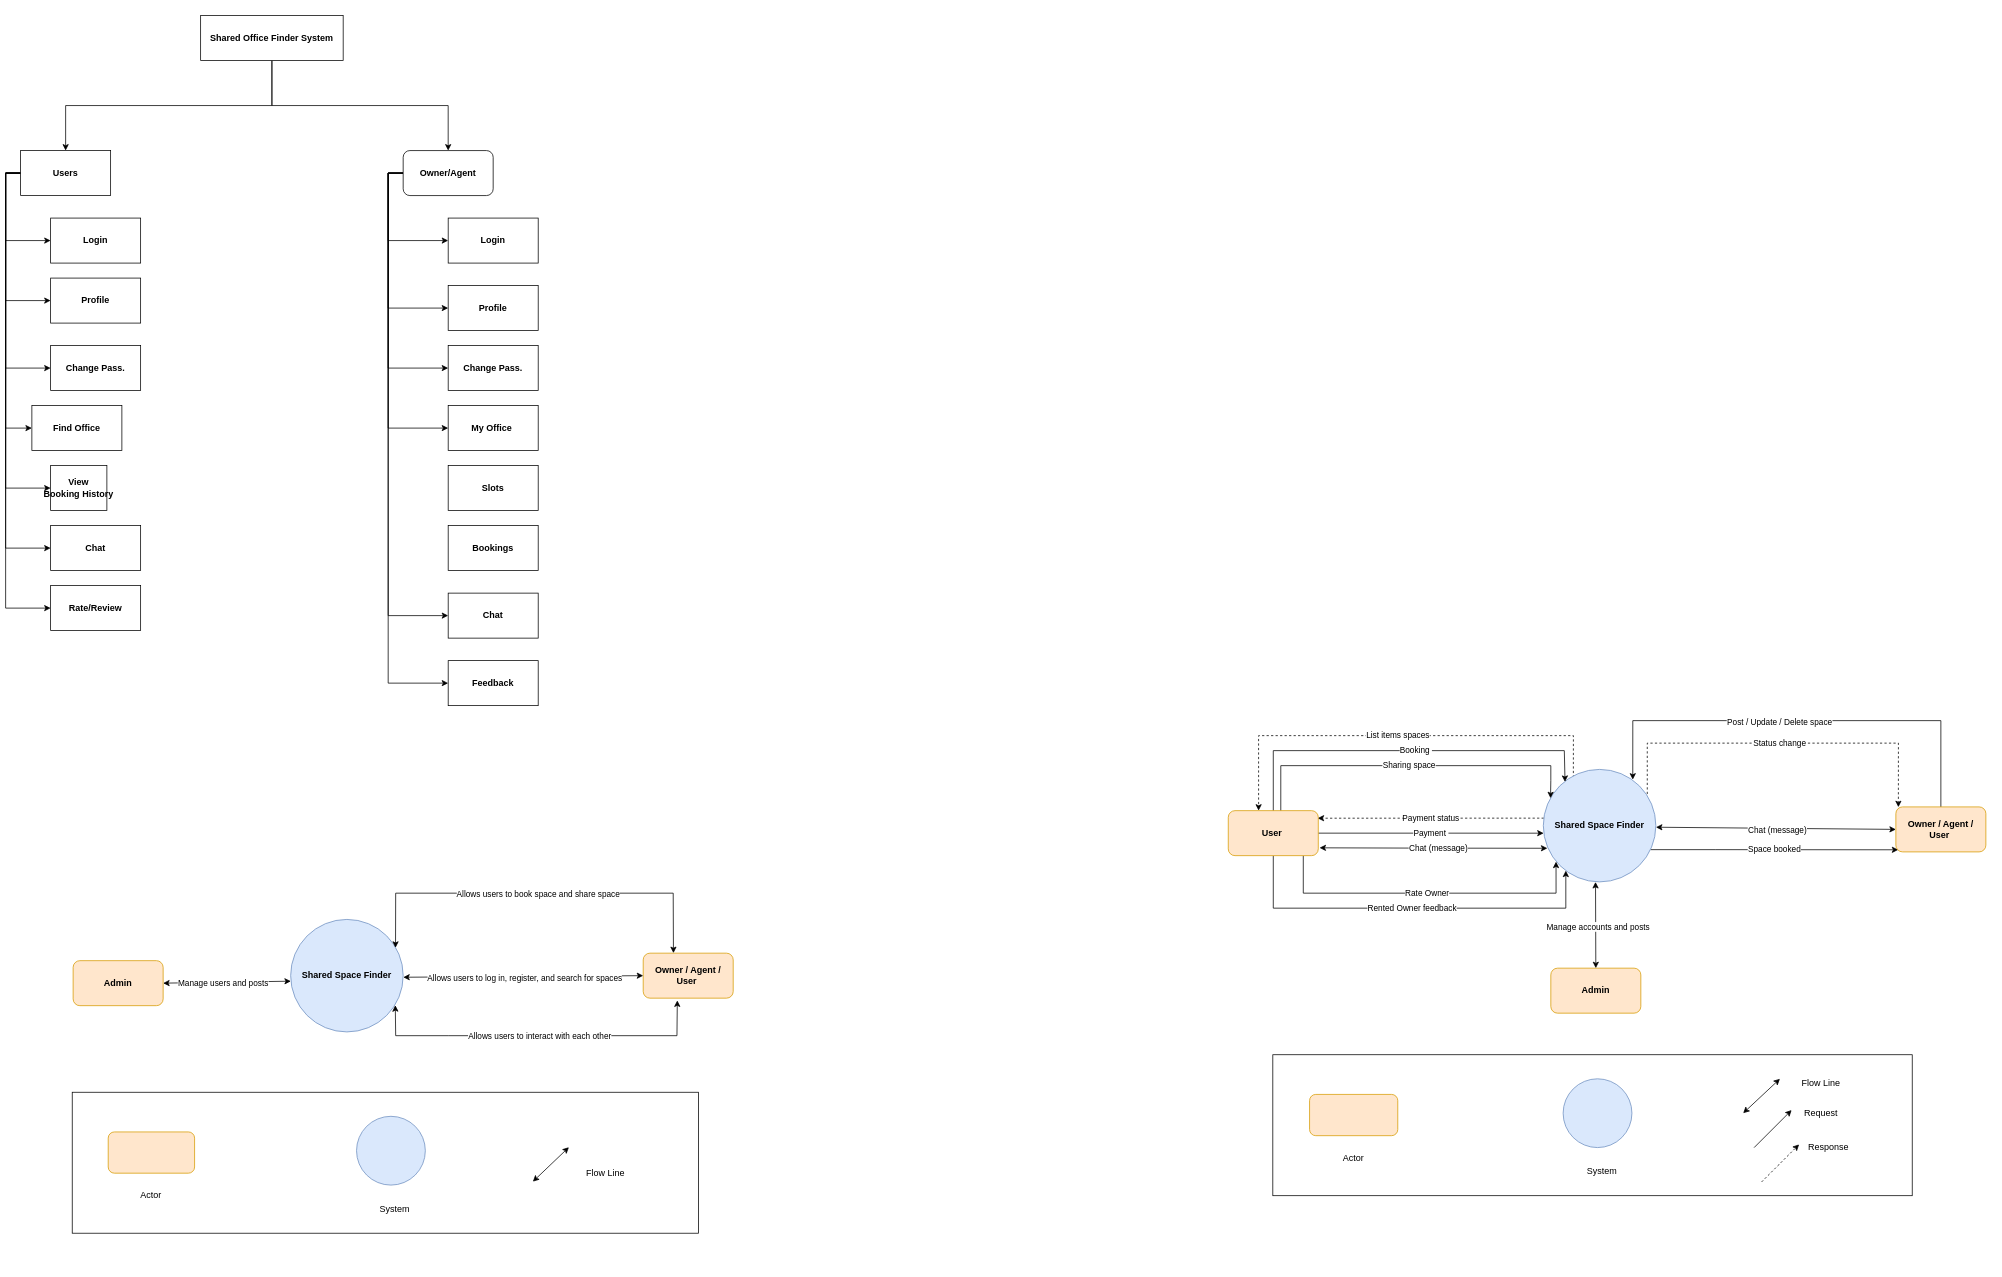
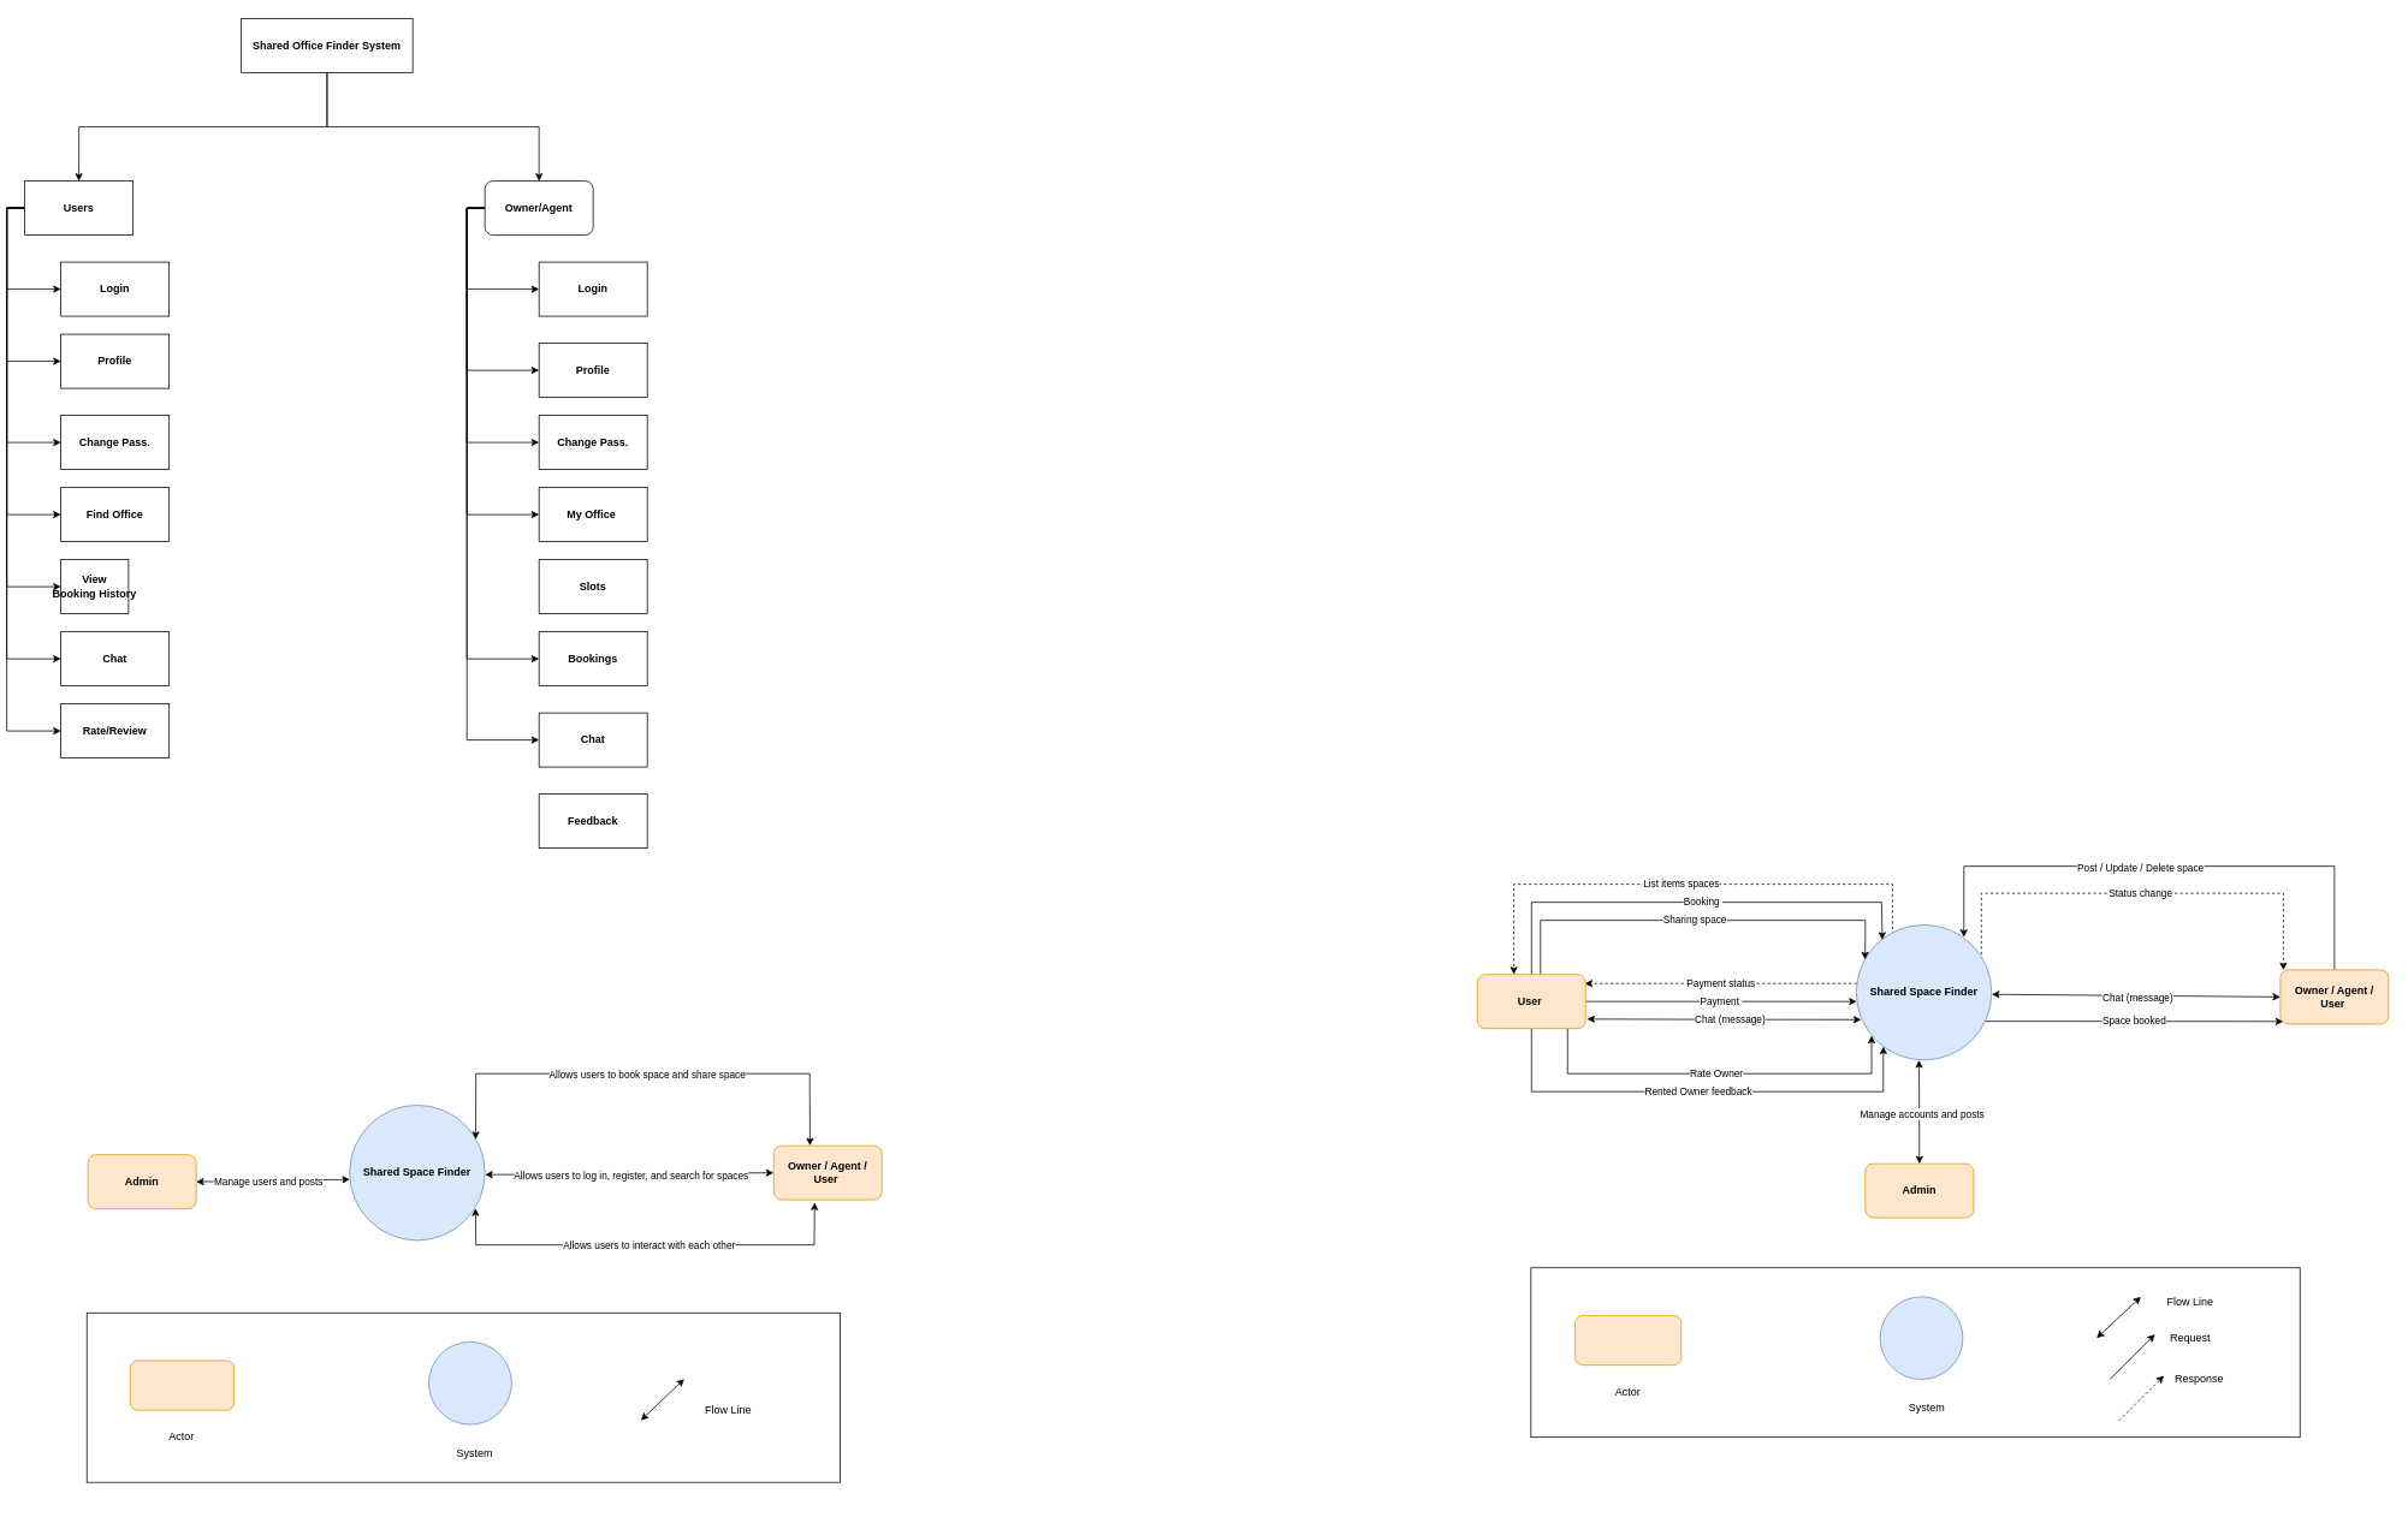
- <mxCell id="26" value="&lt;b&gt;&amp;nbsp;Find Office&amp;nbsp;&lt;/b&gt;" style="rounded=0;whiteSpace=wrap;html=1;" vertex="1" parent="1"><mxGeometry x="35" y="540" width="120" height="60" as="geometry" /></mxCell>
+ <mxCell id="26" value="&lt;b&gt;&amp;nbsp;Find Office&amp;nbsp;&lt;/b&gt;" style="rounded=0;whiteSpace=wrap;html=1;" vertex="1" parent="1"><mxGeometry x="60" y="540" width="120" height="60" as="geometry" /></mxCell>
+ <mxCell id="19" style="edgeStyle=orthogonalEdgeStyle;rounded=0;orthogonalLoop=1;jettySize=auto;html=1;entryX=0;entryY=0.5;entryDx=0;entryDy=0;exitX=0;exitY=0.5;exitDx=0;exitDy=0;" edge="1" parent="1" source="22" target="35"><mxGeometry relative="1" as="geometry" /></mxCell>
- <mxCell id="21" style="edgeStyle=orthogonalEdgeStyle;rounded=0;orthogonalLoop=1;jettySize=auto;html=1;entryX=0;entryY=0.5;entryDx=0;entryDy=0;exitX=0;exitY=0.5;exitDx=0;exitDy=0;" edge="1" parent="1" source="22" target="37"><mxGeometry relative="1" as="geometry" /></mxCell>
